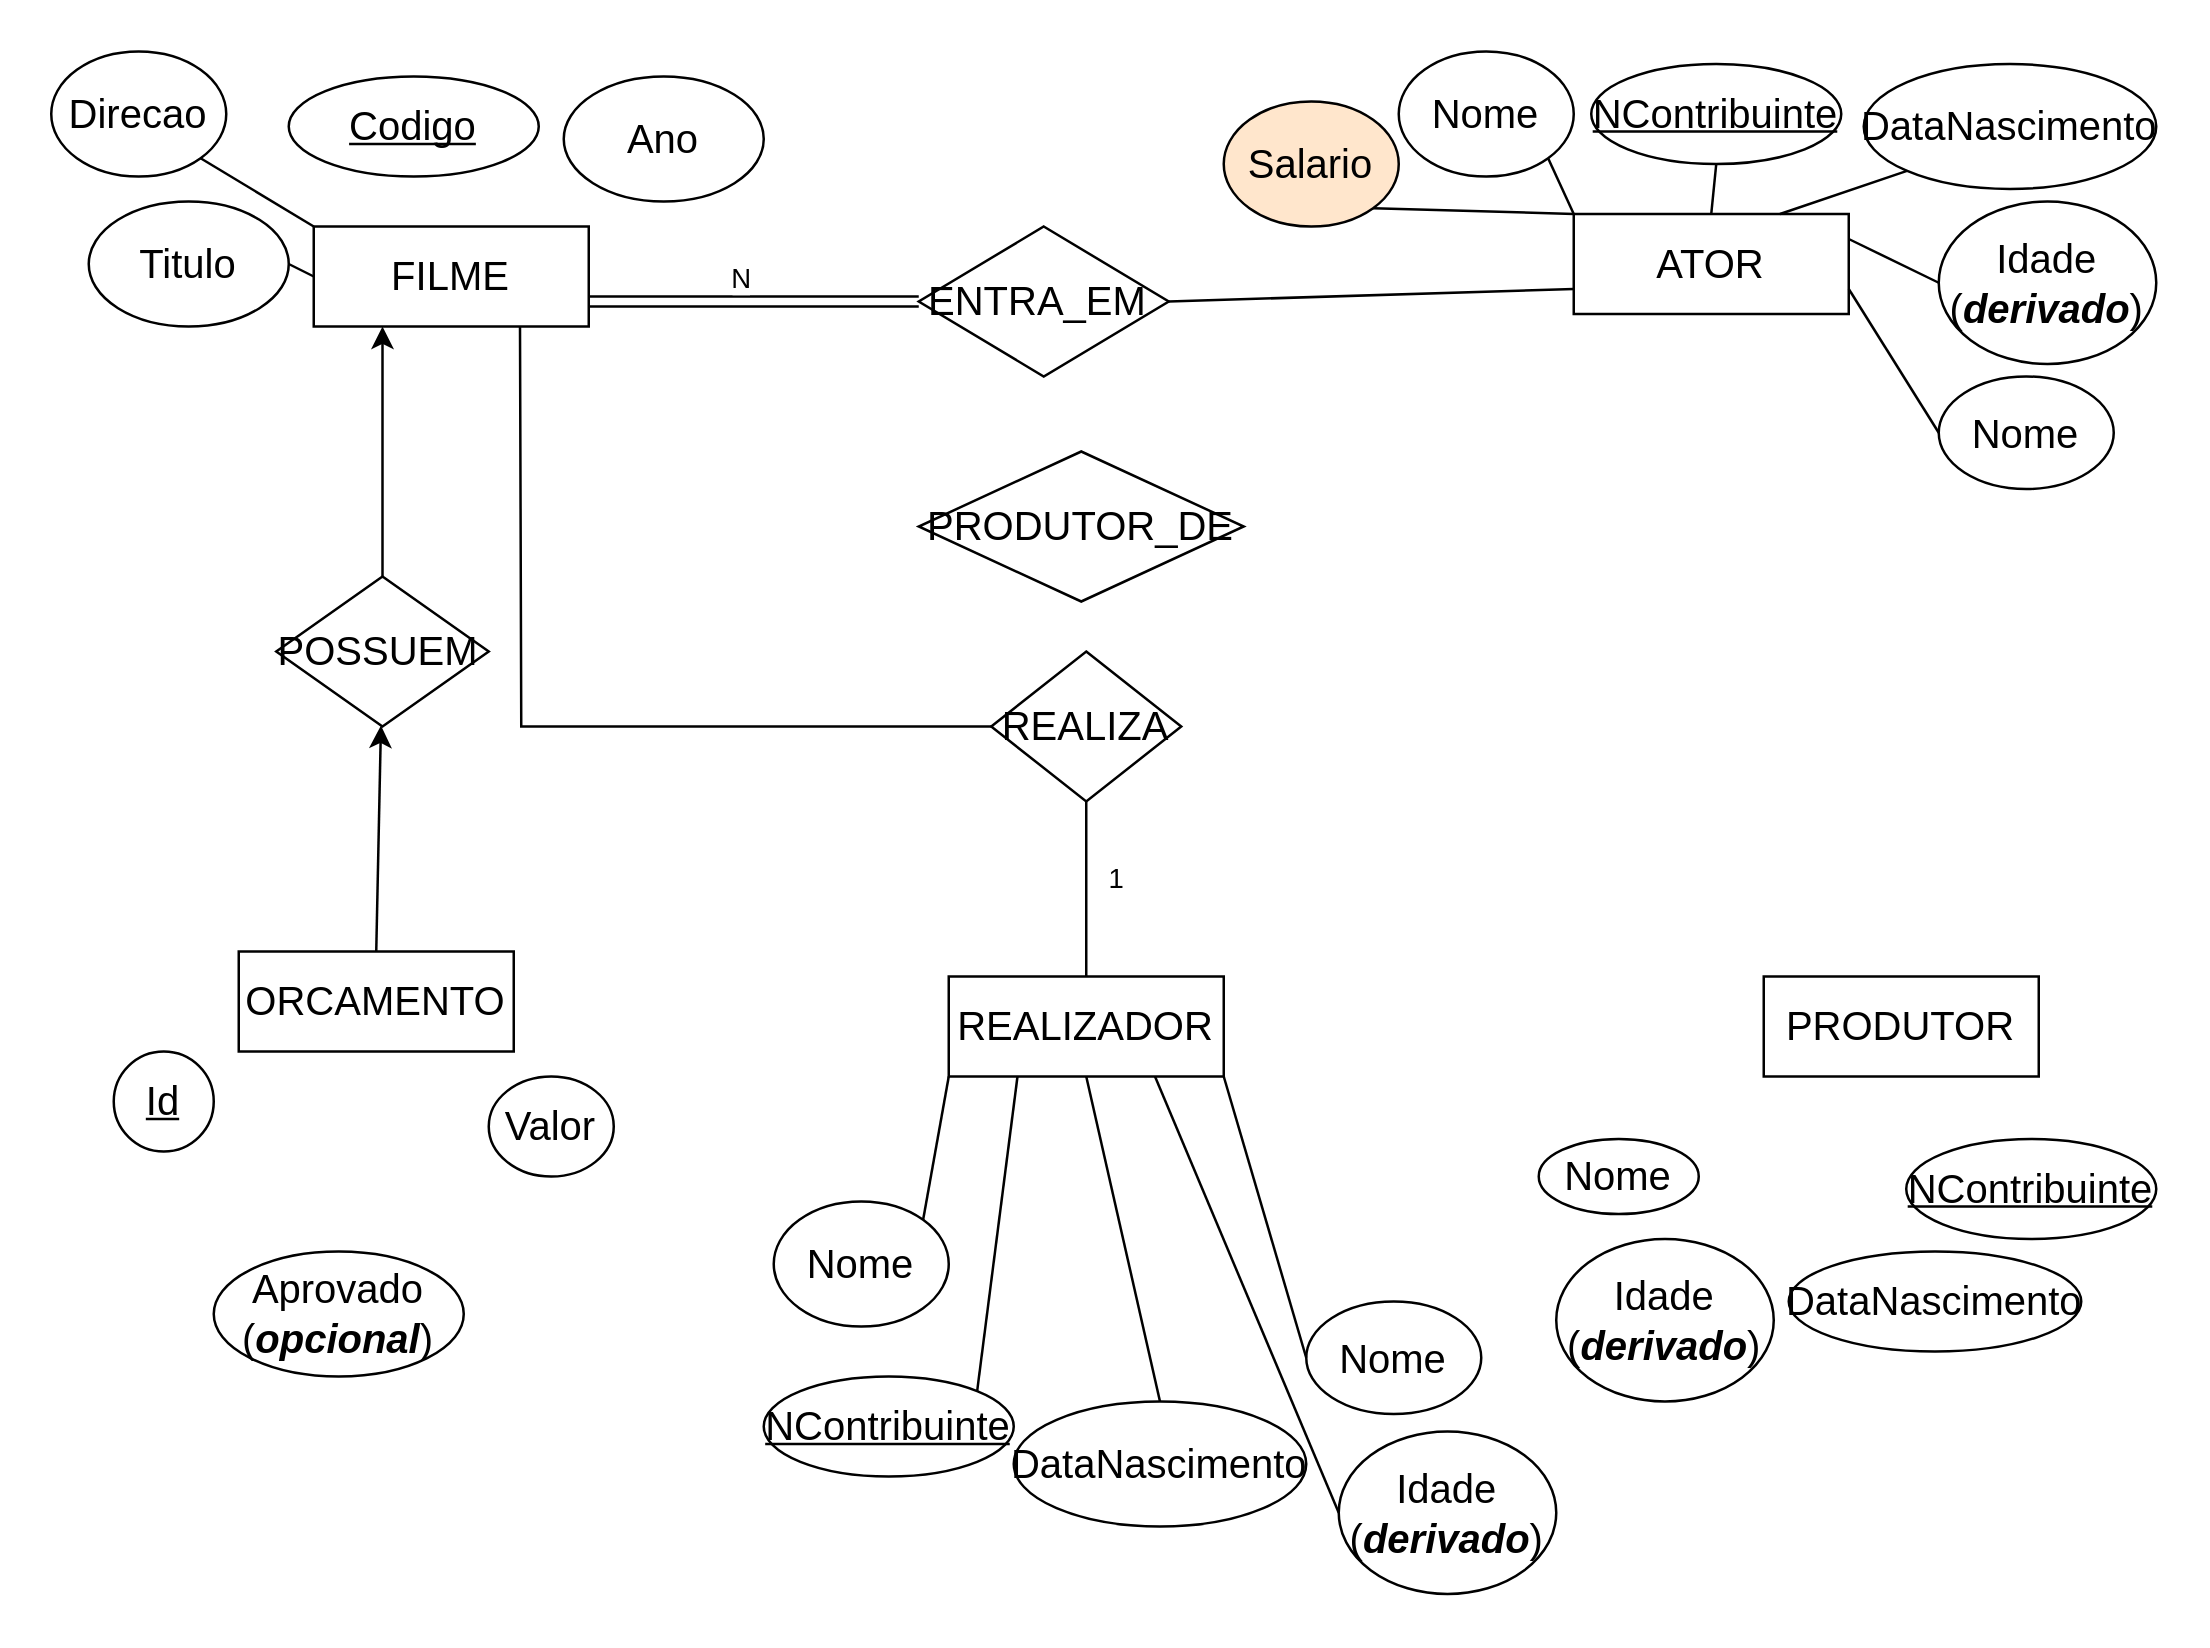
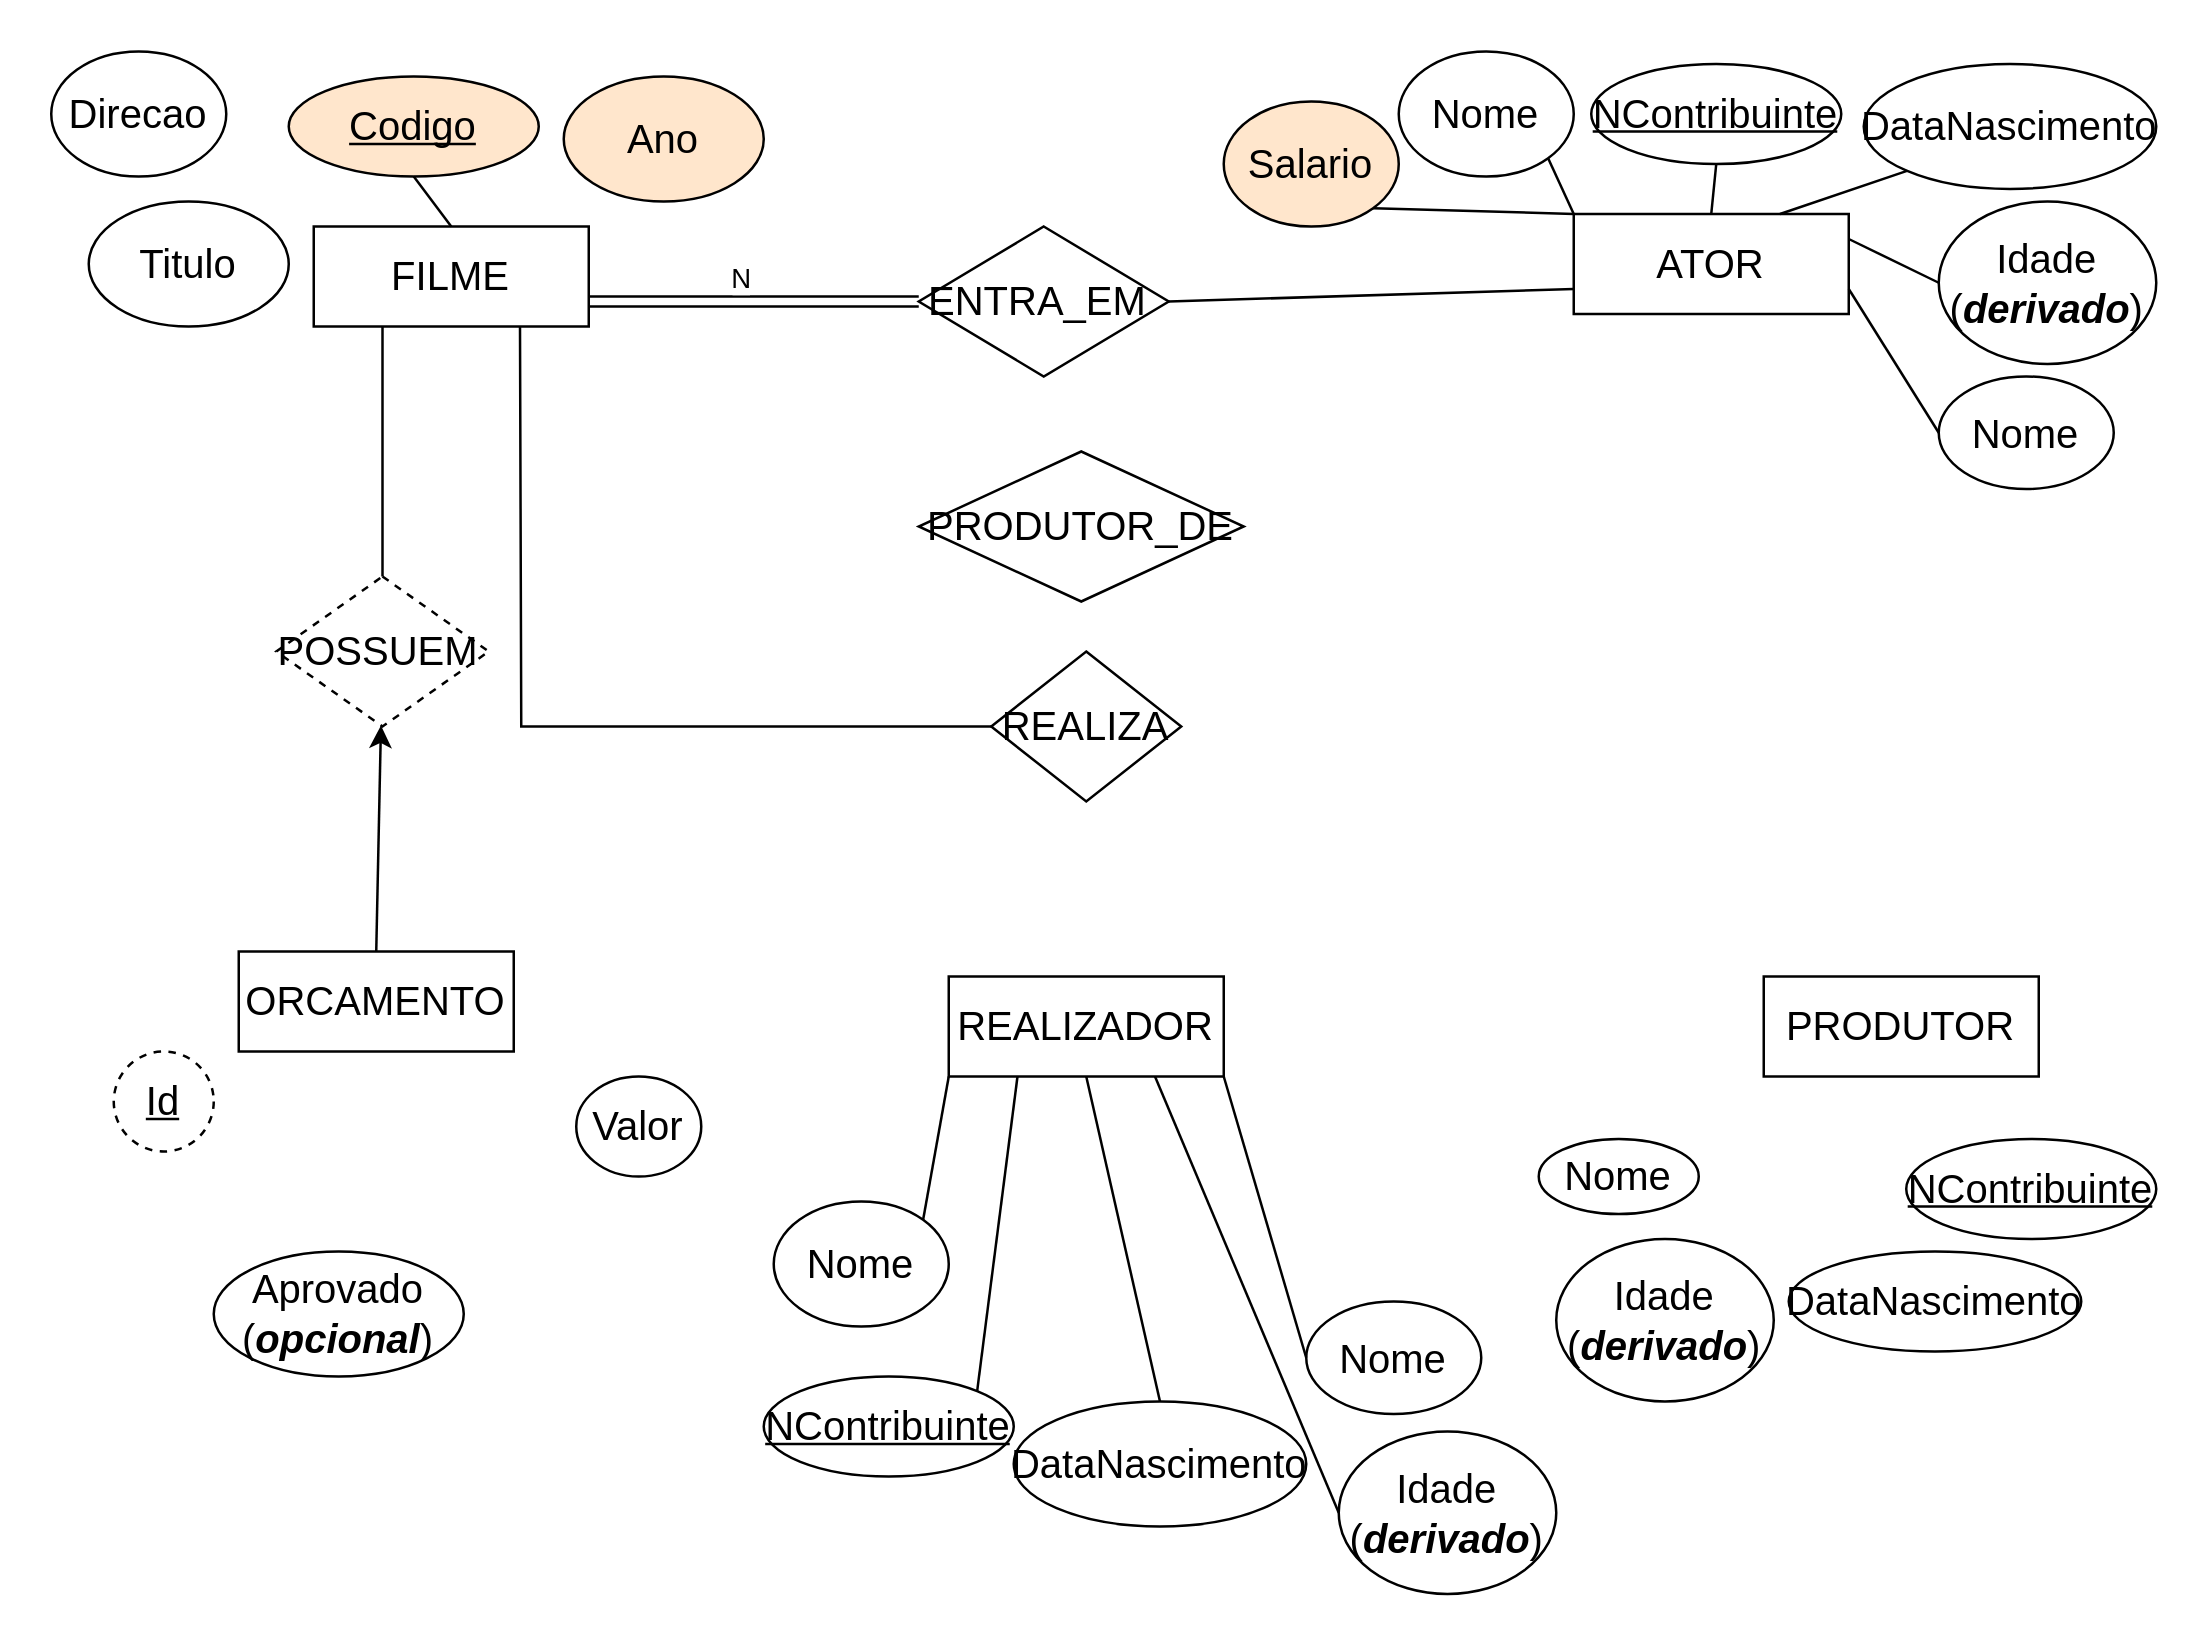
- <mxCell id="3" value="&lt;span id=&quot;docs-internal-guid-1c5a0b90-7fff-3fd1-f450-5679d7504f5a&quot;&gt;&lt;span style=&quot;font-size: 12pt; font-family: Calibri, sans-serif; background-color: transparent; font-variant-numeric: normal; font-variant-east-asian: normal; font-variant-alternates: normal; font-variant-position: normal; font-variant-emoji: normal; text-decoration-skip-ink: none; vertical-align: baseline; white-space-collapse: preserve;&quot;&gt;Codigo&lt;/span&gt;&lt;/span&gt;" style="ellipse;whiteSpace=wrap;html=1;align=center;fontStyle=4;" vertex="1" parent="1"><mxGeometry x="115" y="30" width="100" height="40" as="geometry" /></mxCell>
+ <mxCell id="3" value="&lt;span id=&quot;docs-internal-guid-1c5a0b90-7fff-3fd1-f450-5679d7504f5a&quot;&gt;&lt;span style=&quot;font-size: 12pt; font-family: Calibri, sans-serif; background-color: transparent; font-variant-numeric: normal; font-variant-east-asian: normal; font-variant-alternates: normal; font-variant-position: normal; font-variant-emoji: normal; text-decoration-skip-ink: none; vertical-align: baseline; white-space-collapse: preserve;&quot;&gt;Codigo&lt;/span&gt;&lt;/span&gt;" style="ellipse;whiteSpace=wrap;html=1;align=center;fontStyle=4;fillColor=#ffe6cc;" vertex="1" parent="1"><mxGeometry x="115" y="30" width="100" height="40" as="geometry" /></mxCell>
- <mxCell id="5" value="&lt;span id=&quot;docs-internal-guid-a49dc0af-7fff-7599-b2e2-ed2cc0c8c707&quot;&gt;&lt;span style=&quot;font-size: 12pt; font-family: Calibri, sans-serif; background-color: transparent; font-variant-numeric: normal; font-variant-east-asian: normal; font-variant-alternates: normal; font-variant-position: normal; font-variant-emoji: normal; vertical-align: baseline; white-space-collapse: preserve;&quot;&gt;Ano&lt;/span&gt;&lt;/span&gt;" style="ellipse;whiteSpace=wrap;html=1;" vertex="1" parent="1"><mxGeometry x="225" y="30" width="80" height="50" as="geometry" /></mxCell>
+ <mxCell id="5" value="&lt;span id=&quot;docs-internal-guid-a49dc0af-7fff-7599-b2e2-ed2cc0c8c707&quot;&gt;&lt;span style=&quot;font-size: 12pt; font-family: Calibri, sans-serif; background-color: transparent; font-variant-numeric: normal; font-variant-east-asian: normal; font-variant-alternates: normal; font-variant-position: normal; font-variant-emoji: normal; vertical-align: baseline; white-space-collapse: preserve;&quot;&gt;Ano&lt;/span&gt;&lt;/span&gt;" style="ellipse;whiteSpace=wrap;html=1;fillColor=#ffe6cc;" vertex="1" parent="1"><mxGeometry x="225" y="30" width="80" height="50" as="geometry" /></mxCell>
- <mxCell id="7" value="" style="endArrow=none;html=1;rounded=0;entryX=1;entryY=1;entryDx=0;entryDy=0;exitX=0;exitY=0;exitDx=0;exitDy=0;" edge="1" parent="1" source="2" target="6"><mxGeometry width="50" height="50" relative="1" as="geometry"><mxPoint x="155" y="220" as="sourcePoint" /><mxPoint x="205" y="170" as="targetPoint" /></mxGeometry></mxCell>
+ <mxCell id="9" value="" style="endArrow=none;html=1;rounded=0;entryX=0.5;entryY=1;entryDx=0;entryDy=0;exitX=0.5;exitY=0;exitDx=0;exitDy=0;" edge="1" parent="1" source="2" target="3"><mxGeometry width="50" height="50" relative="1" as="geometry"><mxPoint x="145" y="250" as="sourcePoint" /><mxPoint x="195" y="200" as="targetPoint" /></mxGeometry></mxCell>
- <mxCell id="8" value="" style="endArrow=none;html=1;rounded=0;entryX=1;entryY=0.5;entryDx=0;entryDy=0;exitX=0;exitY=0.5;exitDx=0;exitDy=0;" edge="1" parent="1" source="2" target="4"><mxGeometry width="50" height="50" relative="1" as="geometry"><mxPoint x="75" y="230" as="sourcePoint" /><mxPoint x="125" y="180" as="targetPoint" /></mxGeometry></mxCell>
- <mxCell id="48" value="" style="endArrow=classic;html=1;rounded=0;entryX=0.25;entryY=1;entryDx=0;entryDy=0;exitX=0.5;exitY=0;exitDx=0;exitDy=0;" edge="1" parent="1" source="46" target="2"><mxGeometry width="50" height="50" relative="1" as="geometry"><mxPoint x="135" y="230" as="sourcePoint" /><mxPoint x="185" y="180" as="targetPoint" /></mxGeometry></mxCell>
+ <mxCell id="48" value="" style="endArrow=none;html=1;rounded=0;entryX=0.25;entryY=1;entryDx=0;entryDy=0;exitX=0.5;exitY=0;exitDx=0;exitDy=0;" edge="1" parent="1" source="46" target="2"><mxGeometry width="50" height="50" relative="1" as="geometry"><mxPoint x="135" y="230" as="sourcePoint" /><mxPoint x="185" y="180" as="targetPoint" /></mxGeometry></mxCell>
- <mxCell id="46" value="&lt;span id=&quot;docs-internal-guid-87538622-7fff-ea3c-db77-05362fa72fff&quot;&gt;&lt;span style=&quot;font-size: 12pt; font-family: Calibri, sans-serif; background-color: transparent; font-variant-numeric: normal; font-variant-east-asian: normal; font-variant-alternates: normal; font-variant-position: normal; font-variant-emoji: normal; vertical-align: baseline; white-space-collapse: preserve;&quot;&gt;POSSUEM &lt;/span&gt;&lt;/span&gt;" style="rhombus;whiteSpace=wrap;html=1;" vertex="1" parent="1"><mxGeometry x="110" y="230" width="85" height="60" as="geometry" /></mxCell>
+ <mxCell id="46" value="&lt;span id=&quot;docs-internal-guid-87538622-7fff-ea3c-db77-05362fa72fff&quot;&gt;&lt;span style=&quot;font-size: 12pt; font-family: Calibri, sans-serif; background-color: transparent; font-variant-numeric: normal; font-variant-east-asian: normal; font-variant-alternates: normal; font-variant-position: normal; font-variant-emoji: normal; vertical-align: baseline; white-space-collapse: preserve;&quot;&gt;POSSUEM &lt;/span&gt;&lt;/span&gt;" style="rhombus;whiteSpace=wrap;html=1;dashed=1;" vertex="1" parent="1"><mxGeometry x="110" y="230" width="85" height="60" as="geometry" /></mxCell>
- <mxCell id="53" value="" style="endArrow=none;html=1;rounded=0;entryX=0.5;entryY=1;entryDx=0;entryDy=0;exitX=0.5;exitY=0;exitDx=0;exitDy=0;" edge="1" parent="1" source="23" target="44"><mxGeometry width="50" height="50" relative="1" as="geometry"><mxPoint x="405" y="410" as="sourcePoint" /><mxPoint x="455" y="360" as="targetPoint" /></mxGeometry></mxCell>
- <mxCell id="54" value="1" style="edgeLabel;html=1;align=center;verticalAlign=middle;resizable=0;points=[];" vertex="1" connectable="0" parent="53"><mxGeometry x="0.343" y="1" relative="1" as="geometry"><mxPoint x="12" y="7" as="offset" /></mxGeometry></mxCell>
- <mxCell id="36" value="&lt;span id=&quot;docs-internal-guid-1e6c0511-7fff-9fca-7ff2-03e77b7e201c&quot;&gt;&lt;span style=&quot;font-size: 12pt; font-family: Calibri, sans-serif; background-color: transparent; font-variant-numeric: normal; font-variant-east-asian: normal; font-variant-alternates: normal; font-variant-position: normal; font-variant-emoji: normal; text-decoration-skip-ink: none; vertical-align: baseline; white-space-collapse: preserve;&quot;&gt;Id&lt;/span&gt;&lt;/span&gt;" style="ellipse;whiteSpace=wrap;html=1;align=center;fontStyle=4;" vertex="1" parent="1"><mxGeometry x="45" y="420" width="40" height="40" as="geometry" /></mxCell>
+ <mxCell id="36" value="&lt;span id=&quot;docs-internal-guid-1e6c0511-7fff-9fca-7ff2-03e77b7e201c&quot;&gt;&lt;span style=&quot;font-size: 12pt; font-family: Calibri, sans-serif; background-color: transparent; font-variant-numeric: normal; font-variant-east-asian: normal; font-variant-alternates: normal; font-variant-position: normal; font-variant-emoji: normal; text-decoration-skip-ink: none; vertical-align: baseline; white-space-collapse: preserve;&quot;&gt;Id&lt;/span&gt;&lt;/span&gt;" style="ellipse;whiteSpace=wrap;html=1;align=center;fontStyle=4;dashed=1;" vertex="1" parent="1"><mxGeometry x="45" y="420" width="40" height="40" as="geometry" /></mxCell>
- <mxCell id="37" value="&lt;span id=&quot;docs-internal-guid-c3d513ac-7fff-f8e7-2725-ab80e7daf949&quot;&gt;&lt;span style=&quot;font-size: 12pt; font-family: Calibri, sans-serif; background-color: transparent; font-variant-numeric: normal; font-variant-east-asian: normal; font-variant-alternates: normal; font-variant-position: normal; font-variant-emoji: normal; vertical-align: baseline; white-space-collapse: preserve;&quot;&gt;Valor&lt;/span&gt;&lt;/span&gt;" style="ellipse;whiteSpace=wrap;html=1;" vertex="1" parent="1"><mxGeometry x="195" y="430" width="50" height="40" as="geometry" /></mxCell>
+ <mxCell id="37" value="&lt;span id=&quot;docs-internal-guid-c3d513ac-7fff-f8e7-2725-ab80e7daf949&quot;&gt;&lt;span style=&quot;font-size: 12pt; font-family: Calibri, sans-serif; background-color: transparent; font-variant-numeric: normal; font-variant-east-asian: normal; font-variant-alternates: normal; font-variant-position: normal; font-variant-emoji: normal; vertical-align: baseline; white-space-collapse: preserve;&quot;&gt;Valor&lt;/span&gt;&lt;/span&gt;" style="ellipse;whiteSpace=wrap;html=1;" vertex="1" parent="1"><mxGeometry x="230" y="430" width="50" height="40" as="geometry" /></mxCell>
